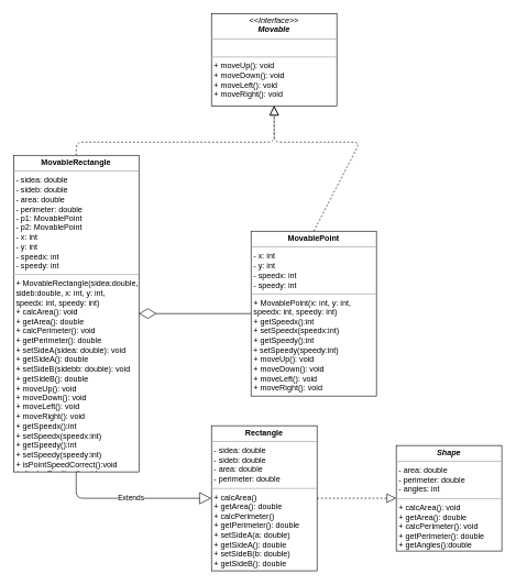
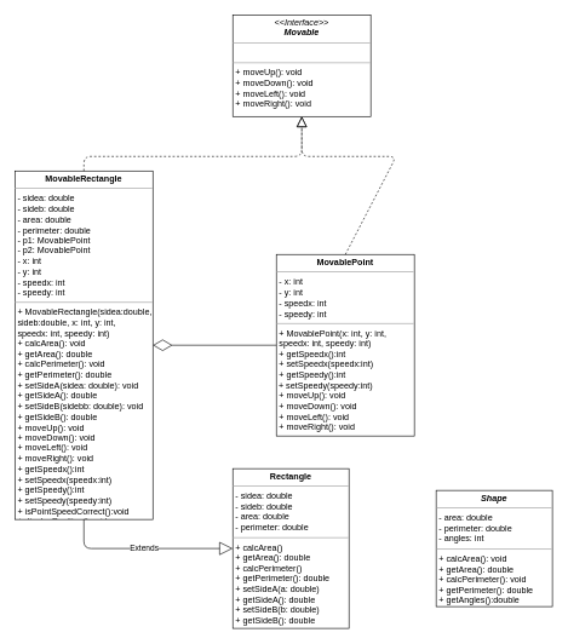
- <mxCell id="10" value="" style="endArrow=block;dashed=1;endFill=0;endSize=12;html=1;entryX=0;entryY=0.5;entryDx=0;entryDy=0;exitX=1;exitY=0.5;exitDx=0;exitDy=0;" edge="1" parent="1" source="3" target="9"><mxGeometry width="160" relative="1" as="geometry"><mxPoint x="490" y="755" as="sourcePoint" /><mxPoint x="760" y="744.5" as="targetPoint" /></mxGeometry></mxCell>
